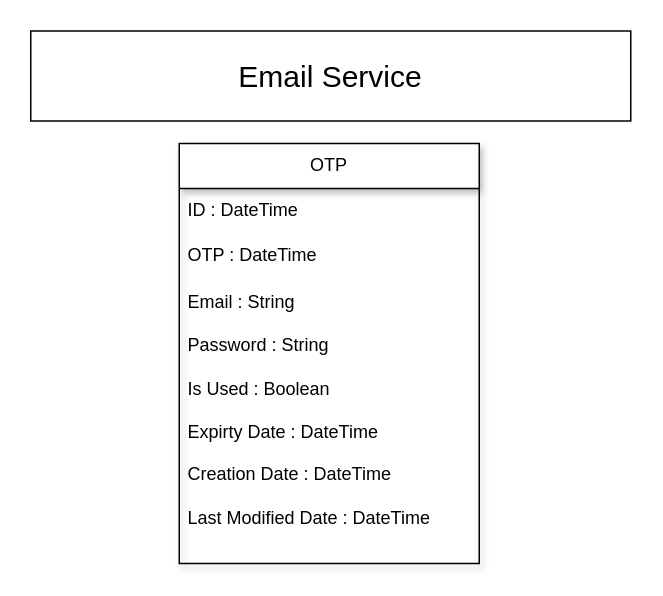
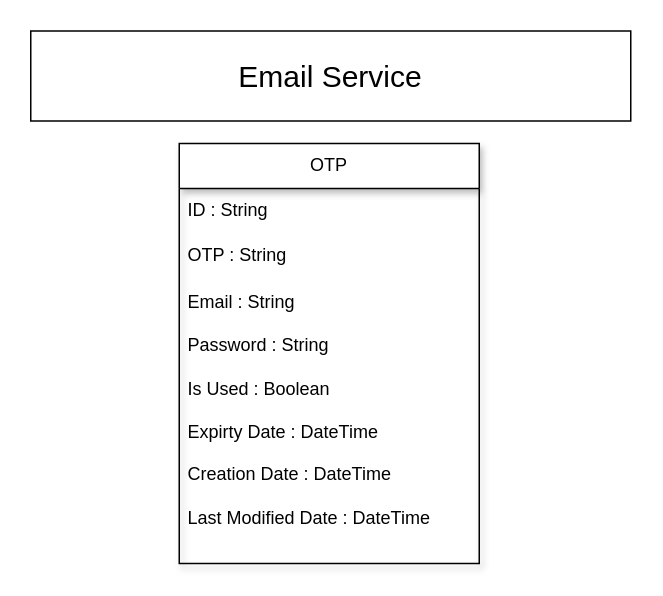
- <mxCell id="4" value="ID : DateTime" style="text;strokeColor=none;fillColor=none;align=left;verticalAlign=middle;spacingLeft=4;spacingRight=4;overflow=hidden;points=[[0,0.5],[1,0.5]];portConstraint=eastwest;rotatable=0;whiteSpace=wrap;html=1;" vertex="1" parent="3"><mxGeometry y="30" width="200" height="30" as="geometry" /></mxCell>
+ <mxCell id="4" value="ID : String" style="text;strokeColor=none;fillColor=none;align=left;verticalAlign=middle;spacingLeft=4;spacingRight=4;overflow=hidden;points=[[0,0.5],[1,0.5]];portConstraint=eastwest;rotatable=0;whiteSpace=wrap;html=1;" vertex="1" parent="3"><mxGeometry y="30" width="200" height="30" as="geometry" /></mxCell>
- <mxCell id="5" value="OTP : DateTime" style="text;strokeColor=none;fillColor=none;align=left;verticalAlign=middle;spacingLeft=4;spacingRight=4;overflow=hidden;points=[[0,0.5],[1,0.5]];portConstraint=eastwest;rotatable=0;whiteSpace=wrap;html=1;" vertex="1" parent="3"><mxGeometry y="60" width="200" height="30" as="geometry" /></mxCell>
+ <mxCell id="5" value="OTP : String" style="text;strokeColor=none;fillColor=none;align=left;verticalAlign=middle;spacingLeft=4;spacingRight=4;overflow=hidden;points=[[0,0.5],[1,0.5]];portConstraint=eastwest;rotatable=0;whiteSpace=wrap;html=1;" vertex="1" parent="3"><mxGeometry y="60" width="200" height="30" as="geometry" /></mxCell>
